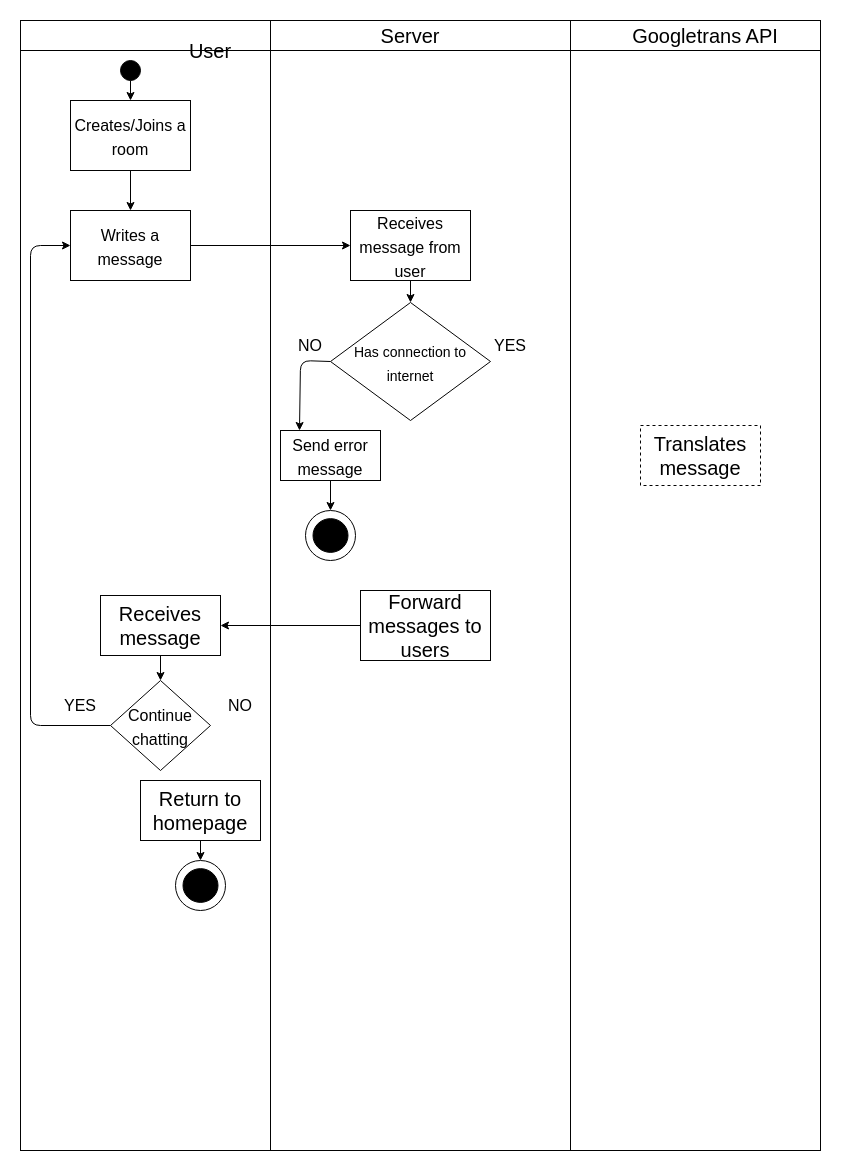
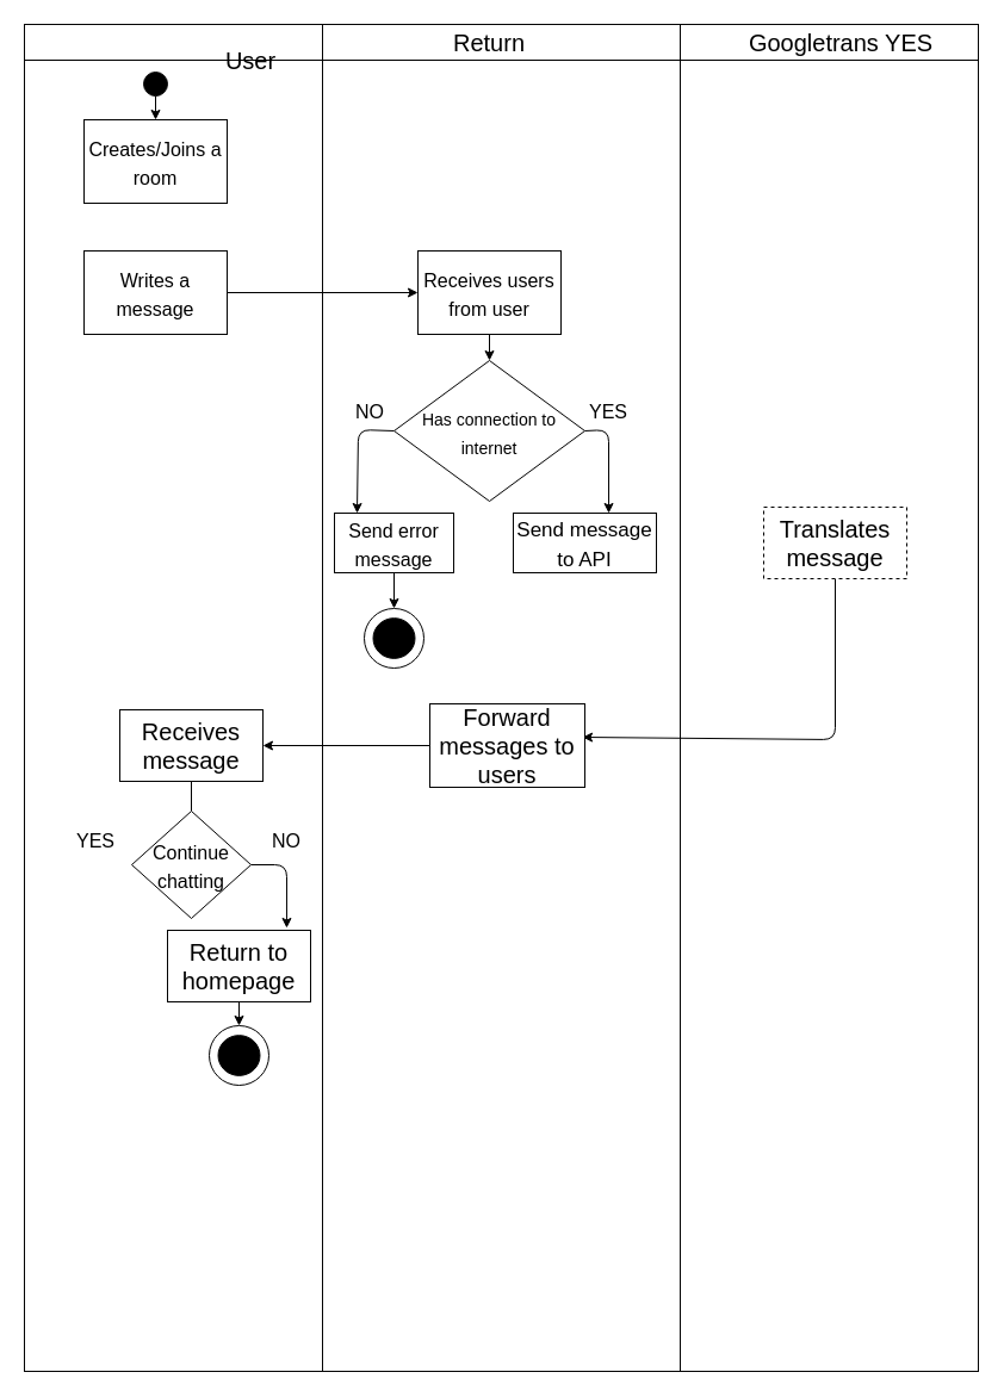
- <mxCell id="5" value="Server" style="text;html=1;strokeColor=none;fillColor=none;align=center;verticalAlign=middle;whiteSpace=wrap;rounded=0;fontSize=20;fontColor=#000000;" parent="1" vertex="1"><mxGeometry x="380" y="20" width="60" height="30" as="geometry" /></mxCell>
+ <mxCell id="5" value="Return" style="text;html=1;strokeColor=none;fillColor=none;align=center;verticalAlign=middle;whiteSpace=wrap;rounded=0;fontSize=20;fontColor=#000000;" parent="1" vertex="1"><mxGeometry x="380" y="20" width="60" height="30" as="geometry" /></mxCell>
- <mxCell id="6" value="Googletrans API" style="text;html=1;strokeColor=none;fillColor=none;align=center;verticalAlign=middle;whiteSpace=wrap;rounded=0;fontSize=20;fontColor=#000000;" parent="1" vertex="1"><mxGeometry x="600" y="20" width="210" height="30" as="geometry" /></mxCell>
+ <mxCell id="6" value="Googletrans YES" style="text;html=1;strokeColor=none;fillColor=none;align=center;verticalAlign=middle;whiteSpace=wrap;rounded=0;fontSize=20;fontColor=#000000;" parent="1" vertex="1"><mxGeometry x="600" y="20" width="210" height="30" as="geometry" /></mxCell>
- <mxCell id="9" value="" style="edgeStyle=none;html=1;strokeColor=#000000;fontSize=16;fontColor=#000000;" parent="1" source="10" target="12" edge="1"><mxGeometry relative="1" as="geometry" /></mxCell>
- <mxCell id="14" value="&lt;div style=&quot;&quot;&gt;&lt;span style=&quot;font-size: 16px;&quot;&gt;Receives message from user&lt;/span&gt;&lt;/div&gt;" style="rounded=0;whiteSpace=wrap;html=1;strokeColor=#030303;fontSize=20;fontColor=#000000;fillColor=#FFFFFF;gradientColor=none;align=center;" parent="1" vertex="1"><mxGeometry x="350" y="210" width="120" height="70" as="geometry" /></mxCell>
+ <mxCell id="14" value="&lt;div style=&quot;&quot;&gt;&lt;span style=&quot;font-size: 16px;&quot;&gt;Receives users from user&lt;/span&gt;&lt;/div&gt;" style="rounded=0;whiteSpace=wrap;html=1;strokeColor=#030303;fontSize=20;fontColor=#000000;fillColor=#FFFFFF;gradientColor=none;align=center;" parent="1" vertex="1"><mxGeometry x="350" y="210" width="120" height="70" as="geometry" /></mxCell>
+ <mxCell id="16" value="" style="edgeStyle=none;html=1;strokeColor=#000000;fontSize=16;fontColor=#000000;exitX=1;exitY=0.5;exitDx=0;exitDy=0;entryX=0.667;entryY=0;entryDx=0;entryDy=0;entryPerimeter=0;" parent="1" source="17" target="23" edge="1"><mxGeometry relative="1" as="geometry"><Array as="points"><mxPoint x="510" y="360" /></Array></mxGeometry></mxCell>
+ <mxCell id="23" value="&lt;font style=&quot;font-size: 17px;&quot;&gt;Send message to API&lt;/font&gt;" style="whiteSpace=wrap;html=1;fontSize=20;fillColor=#FFFFFF;strokeColor=#030303;fontColor=#000000;rounded=0;gradientColor=none;" parent="1" vertex="1"><mxGeometry x="430" y="430" width="120" height="50" as="geometry" /></mxCell>
- <mxCell id="30" style="edgeStyle=none;html=1;exitX=0;exitY=0.5;exitDx=0;exitDy=0;entryX=0;entryY=0.5;entryDx=0;entryDy=0;strokeColor=#000000;fontSize=16;fontColor=#000000;" parent="1" source="32" target="12" edge="1"><mxGeometry relative="1" as="geometry"><Array as="points"><mxPoint x="30" y="725" /><mxPoint x="30" y="245" /></Array></mxGeometry></mxCell>
+ <mxCell id="24" value="" style="edgeStyle=none;html=1;strokeColor=#000000;fontSize=17;fontColor=#000000;entryX=0.985;entryY=0.4;entryDx=0;entryDy=0;entryPerimeter=0;" parent="1" source="25" target="27" edge="1"><mxGeometry relative="1" as="geometry"><Array as="points"><mxPoint x="700" y="620" /></Array></mxGeometry></mxCell>
- <mxCell id="28" value="" style="edgeStyle=none;html=1;strokeColor=#000000;fontSize=17;fontColor=#000000;" parent="1" source="29" target="32" edge="1"><mxGeometry relative="1" as="geometry" /></mxCell>
+ <mxCell id="28" value="" style="edgeStyle=none;html=1;strokeColor=#000000;fontSize=17;fontColor=#000000;endArrow=none;" parent="1" source="29" target="32" edge="1"><mxGeometry relative="1" as="geometry" /></mxCell>
+ <mxCell id="31" value="" style="edgeStyle=none;html=1;strokeColor=#000000;fontSize=16;fontColor=#000000;entryX=0.833;entryY=-0.033;entryDx=0;entryDy=0;exitX=1;exitY=0.5;exitDx=0;exitDy=0;entryPerimeter=0;" parent="1" source="32" target="37" edge="1"><mxGeometry relative="1" as="geometry"><Array as="points"><mxPoint x="240" y="725" /></Array></mxGeometry></mxCell>
